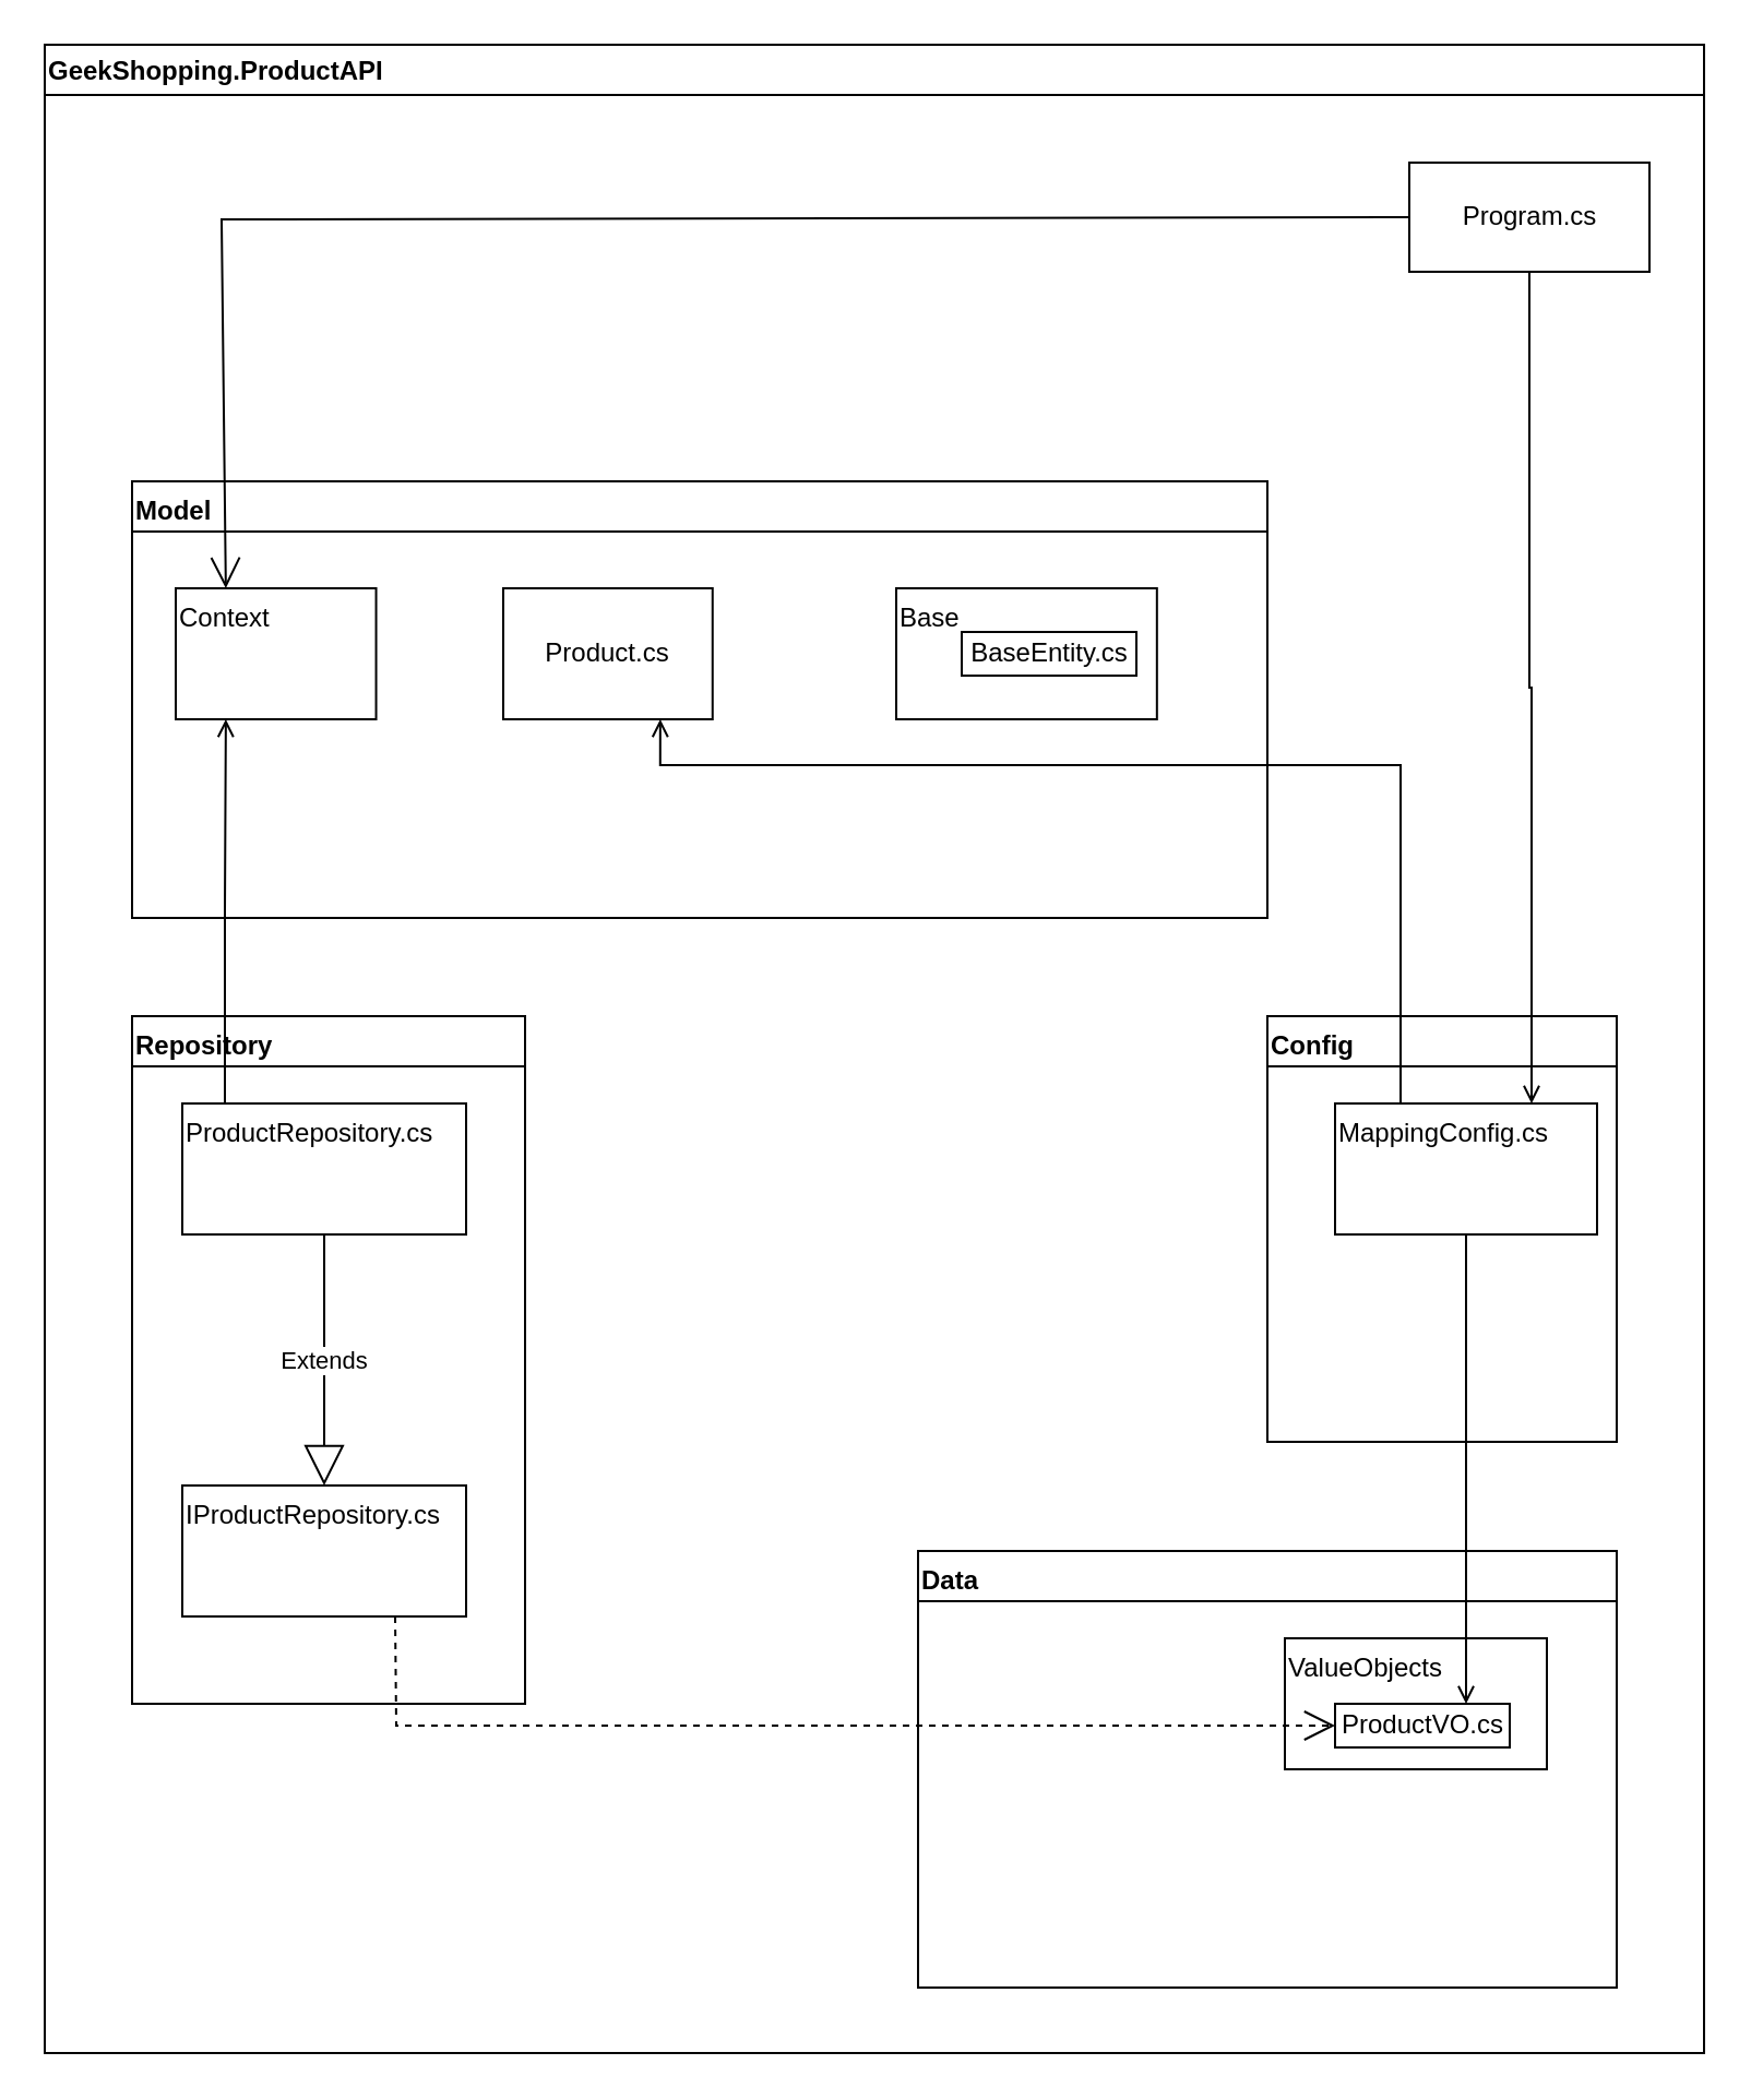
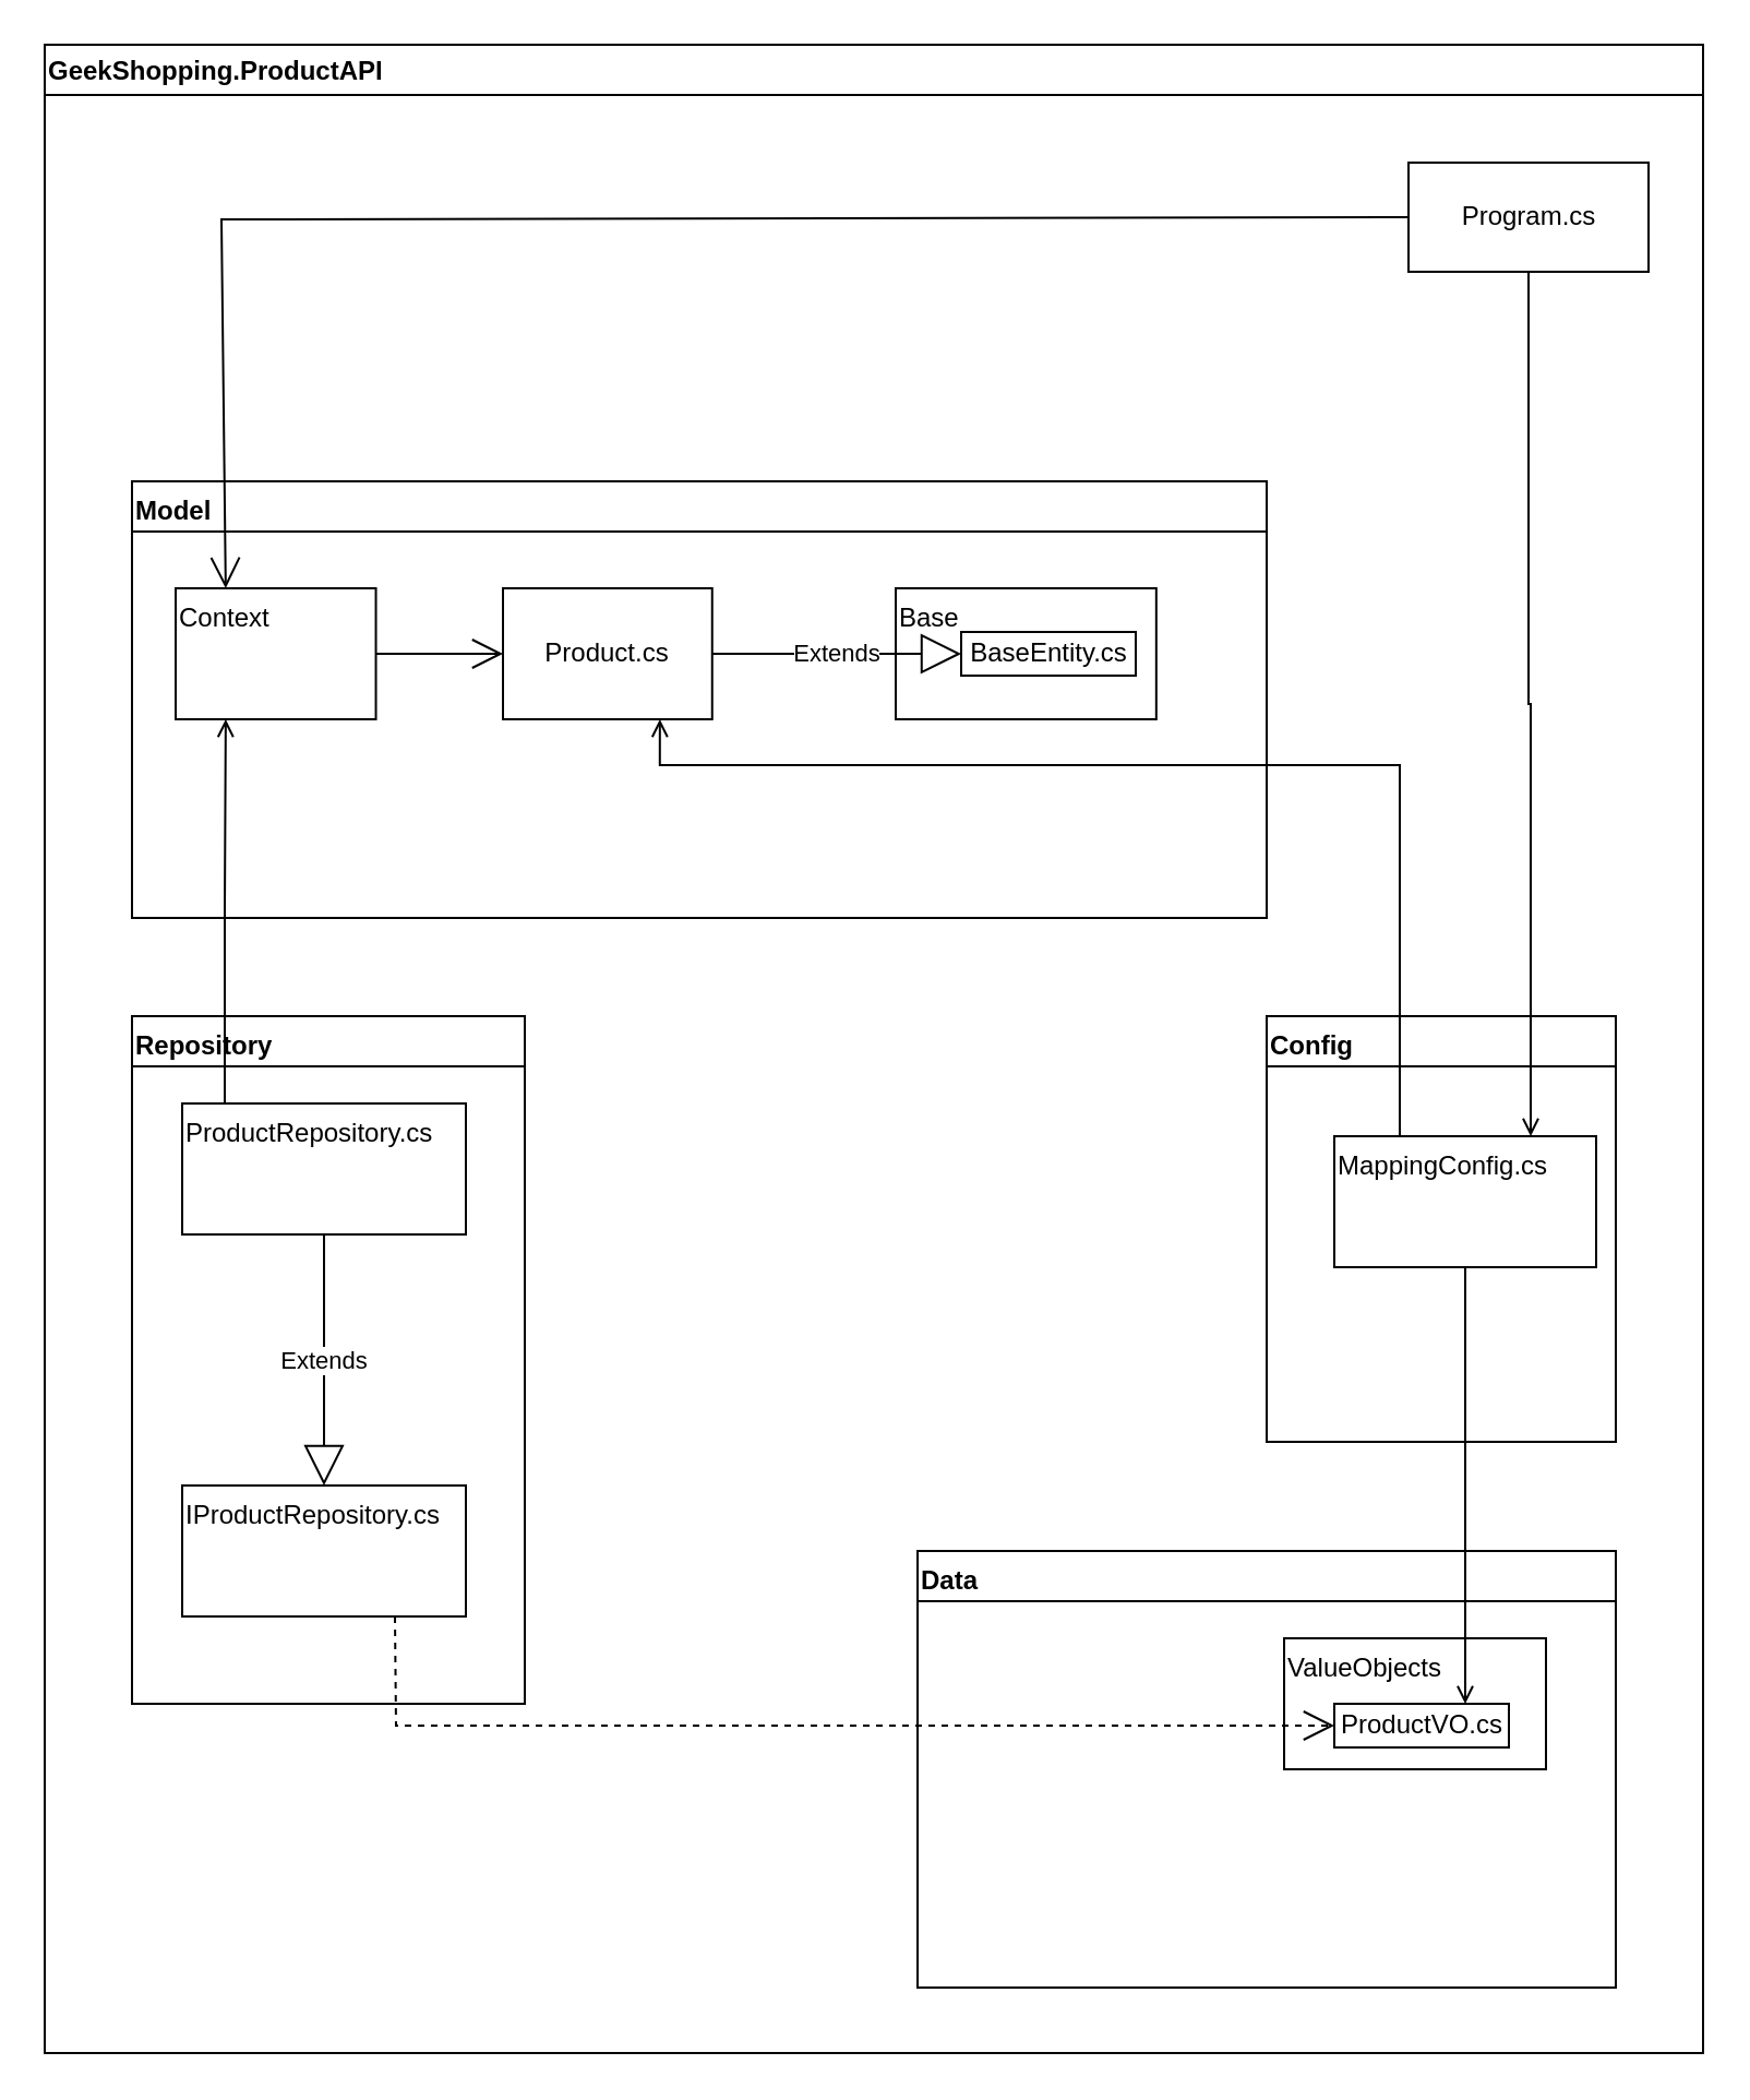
+ <mxCell id="9" value="" style="endArrow=open;endFill=1;endSize=12;html=1;rounded=0;" edge="1" parent="3" source="4" target="7"><mxGeometry width="160" relative="1" as="geometry"><mxPoint x="130" y="70" as="sourcePoint" /><mxPoint x="252.353" y="70" as="targetPoint" /></mxGeometry></mxCell>
+ <mxCell id="8" value="Extends" style="endArrow=block;endSize=16;endFill=0;html=1;rounded=0;exitX=1;exitY=0.5;exitDx=0;exitDy=0;entryX=0;entryY=0.5;entryDx=0;entryDy=0;" edge="1" parent="3" source="7" target="6"><mxGeometry width="160" relative="1" as="geometry"><mxPoint x="160.588" y="70" as="sourcePoint" /><mxPoint x="130" y="70" as="targetPoint" /></mxGeometry></mxCell>
- <mxCell id="12" value="MappingConfig.cs" style="rounded=0;whiteSpace=wrap;html=1;container=0;align=left;verticalAlign=top;" vertex="1" parent="11"><mxGeometry x="31" y="40" width="120" height="60" as="geometry" /></mxCell>
+ <mxCell id="12" value="MappingConfig.cs" style="rounded=0;whiteSpace=wrap;html=1;container=0;align=left;verticalAlign=top;" vertex="1" parent="11"><mxGeometry x="31" y="55" width="120" height="60" as="geometry" /></mxCell>
